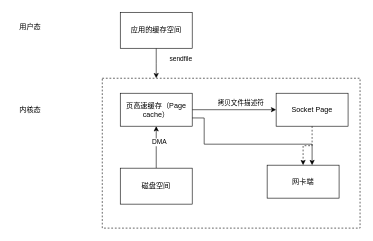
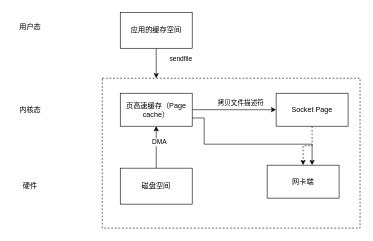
+ <mxCell id="13" value="硬件" style="text;html=1;align=center;verticalAlign=middle;whiteSpace=wrap;rounded=0;" parent="1" vertex="1"><mxGeometry x="20" y="295" width="60" height="30" as="geometry" /></mxCell>
